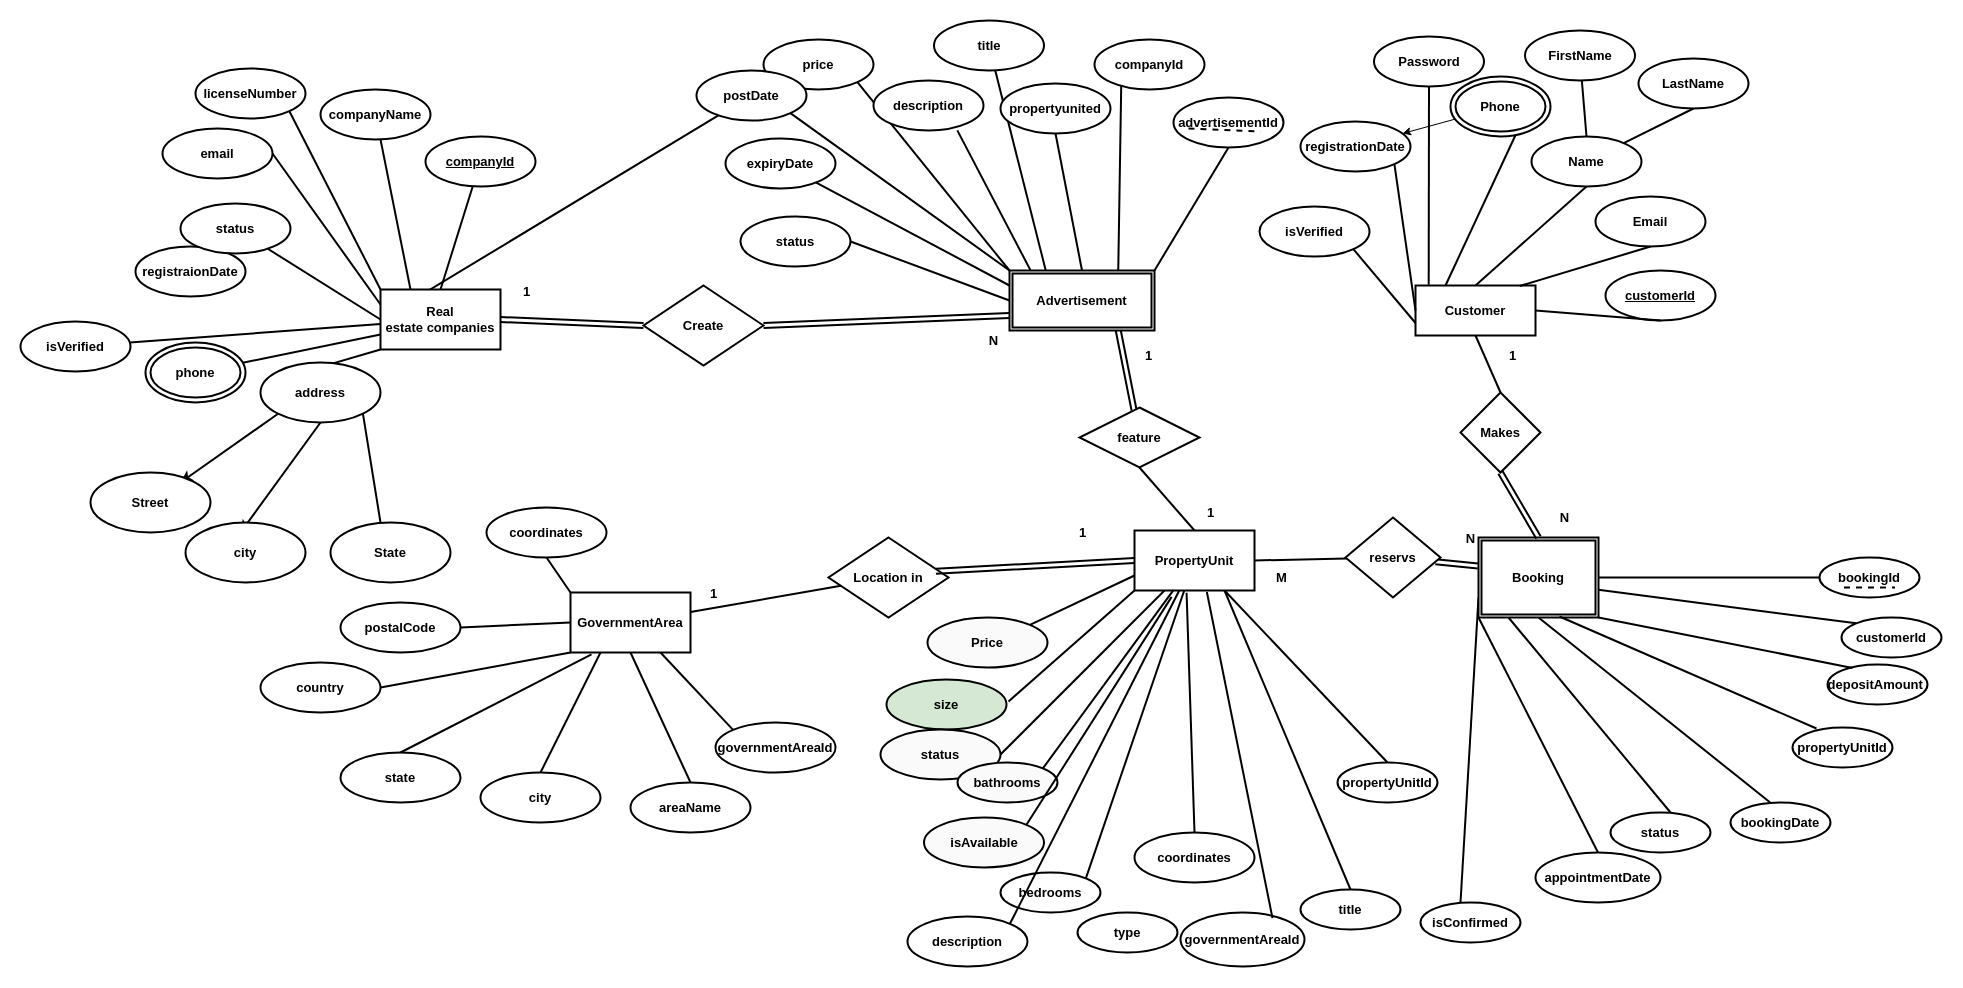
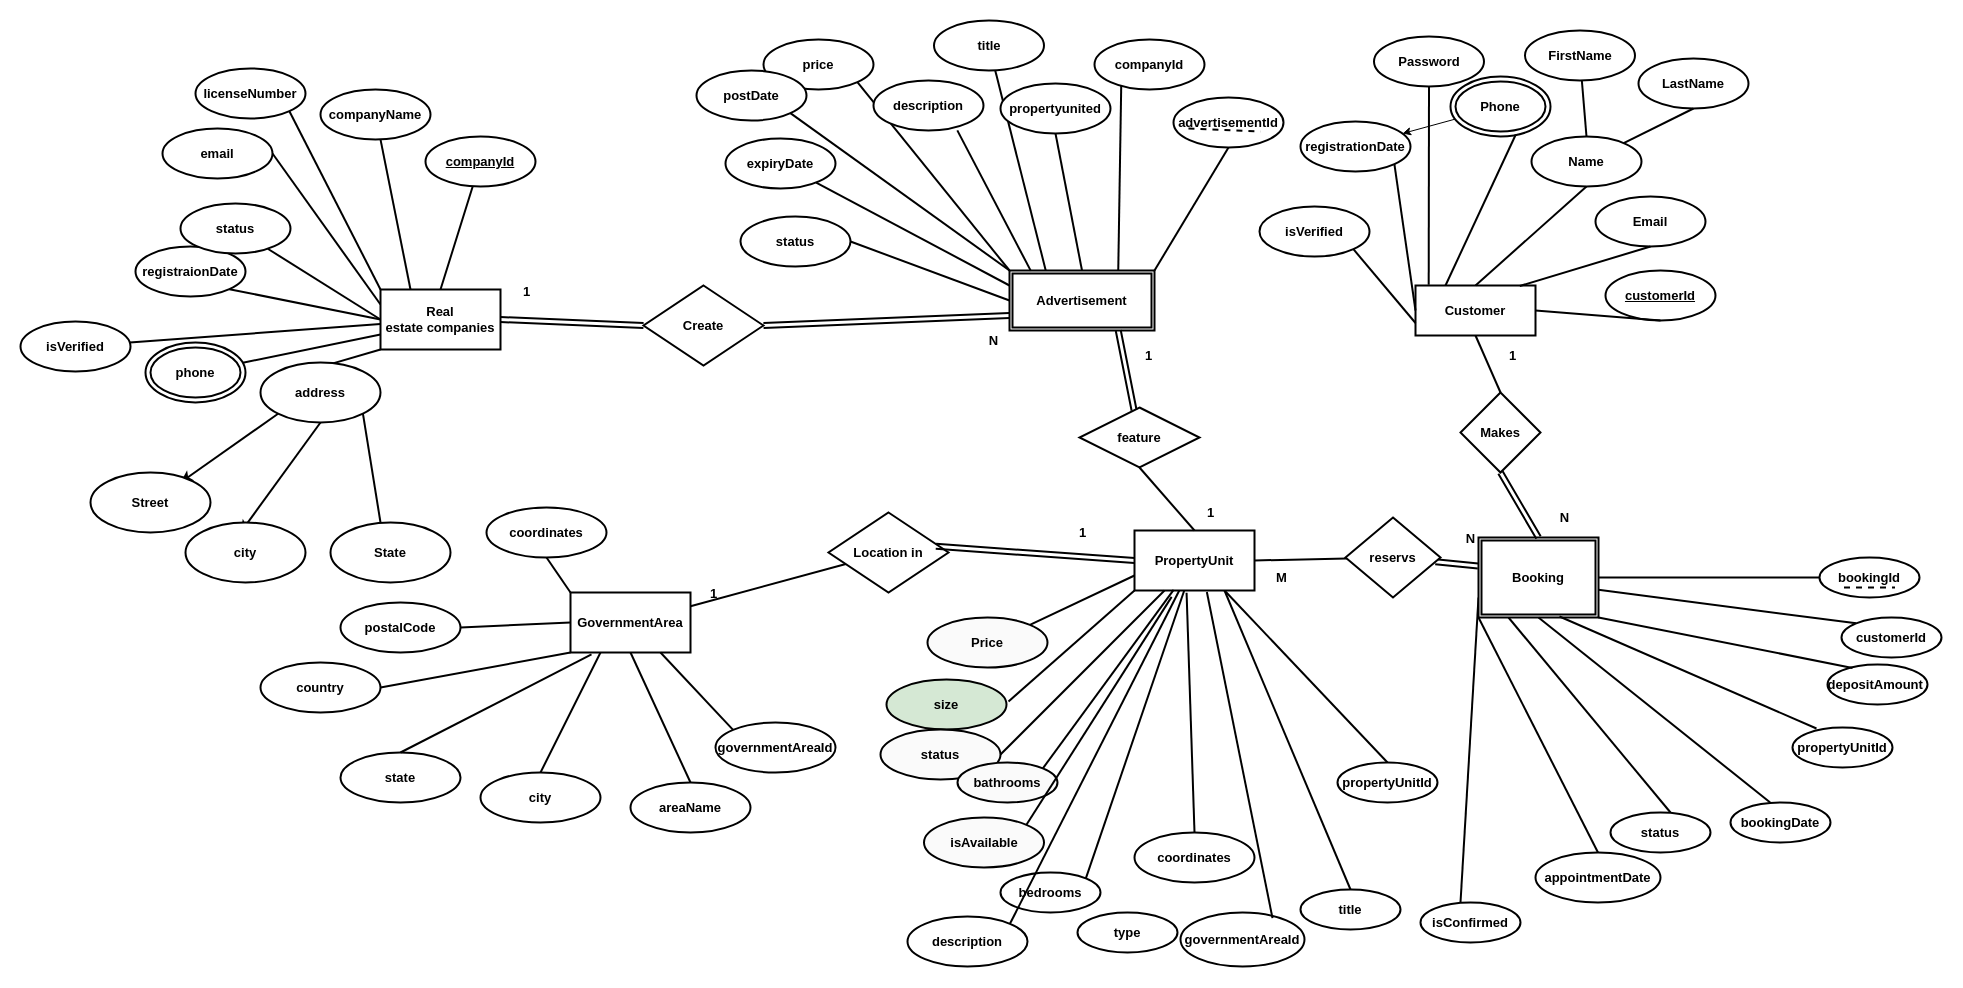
- <mxCell id="7" value="" style="edgeStyle=none;exitX=0;exitY=0.5;exitDx=0;exitDy=0;fontSize=13;fontColor=#000000;labelBackgroundColor=none;labelBorderColor=none;html=1;strokeColor=#000000;endArrow=none;endFill=0;fontStyle=1;strokeWidth=2;spacingTop=0;spacing=2;" parent="1" source="10" target="79" edge="1"><mxGeometry relative="1" as="geometry" /></mxCell>
+ <mxCell id="7" value="" style="edgeStyle=none;exitX=0;exitY=0.5;exitDx=0;exitDy=0;entryX=1;entryY=1;entryDx=0;entryDy=0;fontSize=13;fontColor=#000000;labelBackgroundColor=none;labelBorderColor=none;html=1;strokeColor=#000000;endArrow=none;endFill=0;fontStyle=1;strokeWidth=2;spacingTop=0;spacing=2;" parent="1" source="10" target="83" edge="1"><mxGeometry relative="1" as="geometry" /></mxCell>
- <mxCell id="120" value="Location in" style="rhombus;fontSize=13;fontColor=#000000;labelBackgroundColor=none;labelBorderColor=none;html=1;strokeColor=#000000;fillColor=none;fontStyle=1;whiteSpace=wrap;strokeWidth=2;spacingTop=0;spacing=2;" parent="1" vertex="1"><mxGeometry x="828" y="537" width="120" height="80" as="geometry" /></mxCell>
+ <mxCell id="120" value="Location in" style="rhombus;fontSize=13;fontColor=#000000;labelBackgroundColor=none;labelBorderColor=none;html=1;strokeColor=#000000;fillColor=none;fontStyle=1;whiteSpace=wrap;strokeWidth=2;spacingTop=0;spacing=2;" parent="1" vertex="1"><mxGeometry x="828" y="512" width="120" height="80" as="geometry" /></mxCell>
